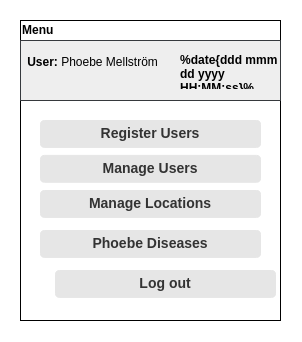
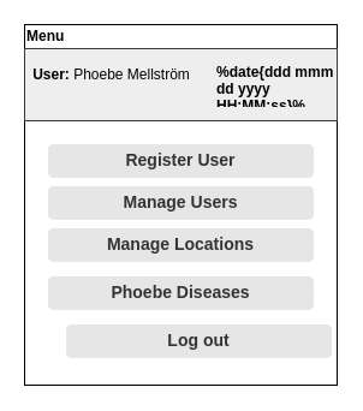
- <mxCell id="4" value="&lt;b&gt;Register Users&lt;/b&gt;" style="rounded=1;html=1;shadow=0;dashed=0;whiteSpace=wrap;fontSize=14;fillColor=#E6E6E6;align=center;strokeColor=#E6E6E6;fontColor=#333333;" parent="1" vertex="1"><mxGeometry x="40" y="120" width="220" height="26.88" as="geometry" /></mxCell>
+ <mxCell id="4" value="&lt;b&gt;Register User&lt;/b&gt;" style="rounded=1;html=1;shadow=0;dashed=0;whiteSpace=wrap;fontSize=14;fillColor=#E6E6E6;align=center;strokeColor=#E6E6E6;fontColor=#333333;" parent="1" vertex="1"><mxGeometry x="40" y="120" width="220" height="26.88" as="geometry" /></mxCell>
